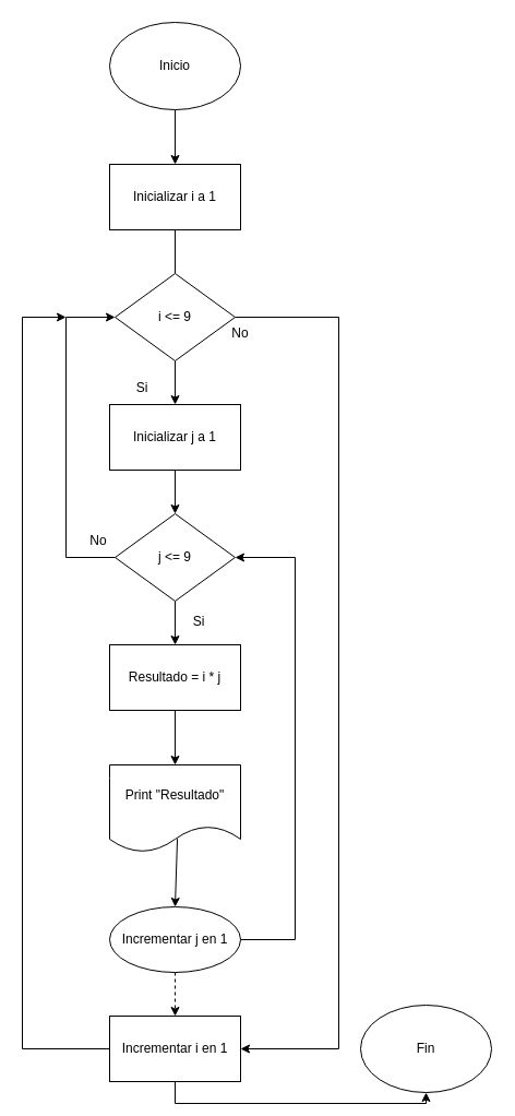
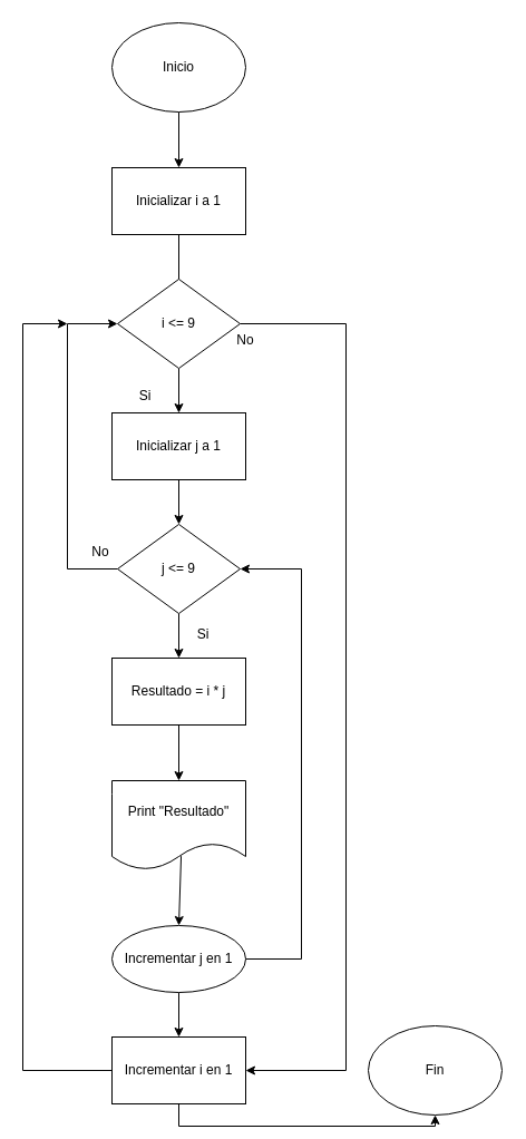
- <mxCell id="17" style="edgeStyle=orthogonalEdgeStyle;rounded=0;orthogonalLoop=1;jettySize=auto;html=1;exitX=0.5;exitY=1;exitDx=0;exitDy=0;entryX=0.5;entryY=0;entryDx=0;entryDy=0;dashed=1;" edge="1" parent="1" source="19" target="22"><mxGeometry relative="1" as="geometry" /></mxCell>
+ <mxCell id="17" style="edgeStyle=orthogonalEdgeStyle;rounded=0;orthogonalLoop=1;jettySize=auto;html=1;exitX=0.5;exitY=1;exitDx=0;exitDy=0;entryX=0.5;entryY=0;entryDx=0;entryDy=0;" edge="1" parent="1" source="19" target="22"><mxGeometry relative="1" as="geometry" /></mxCell>
